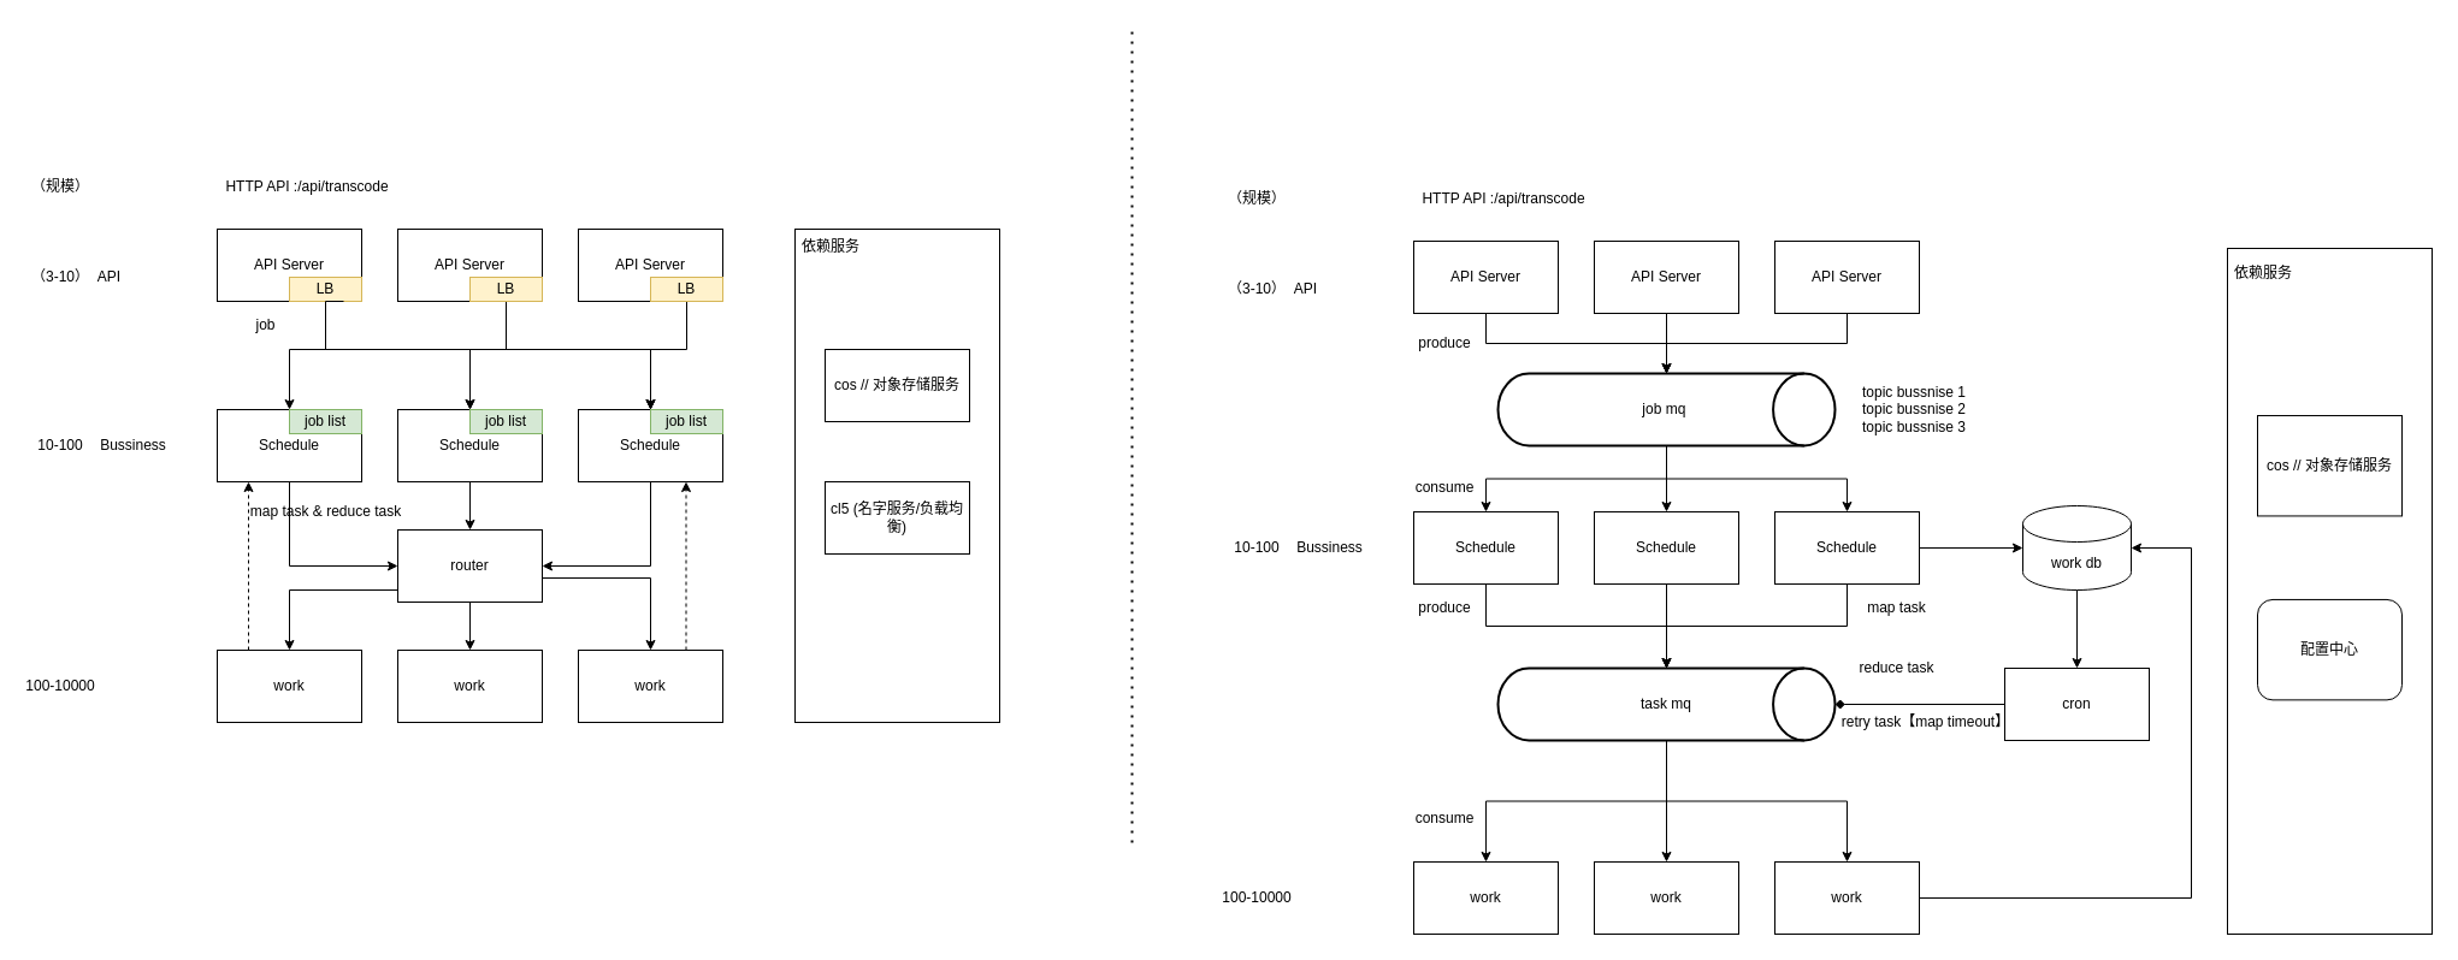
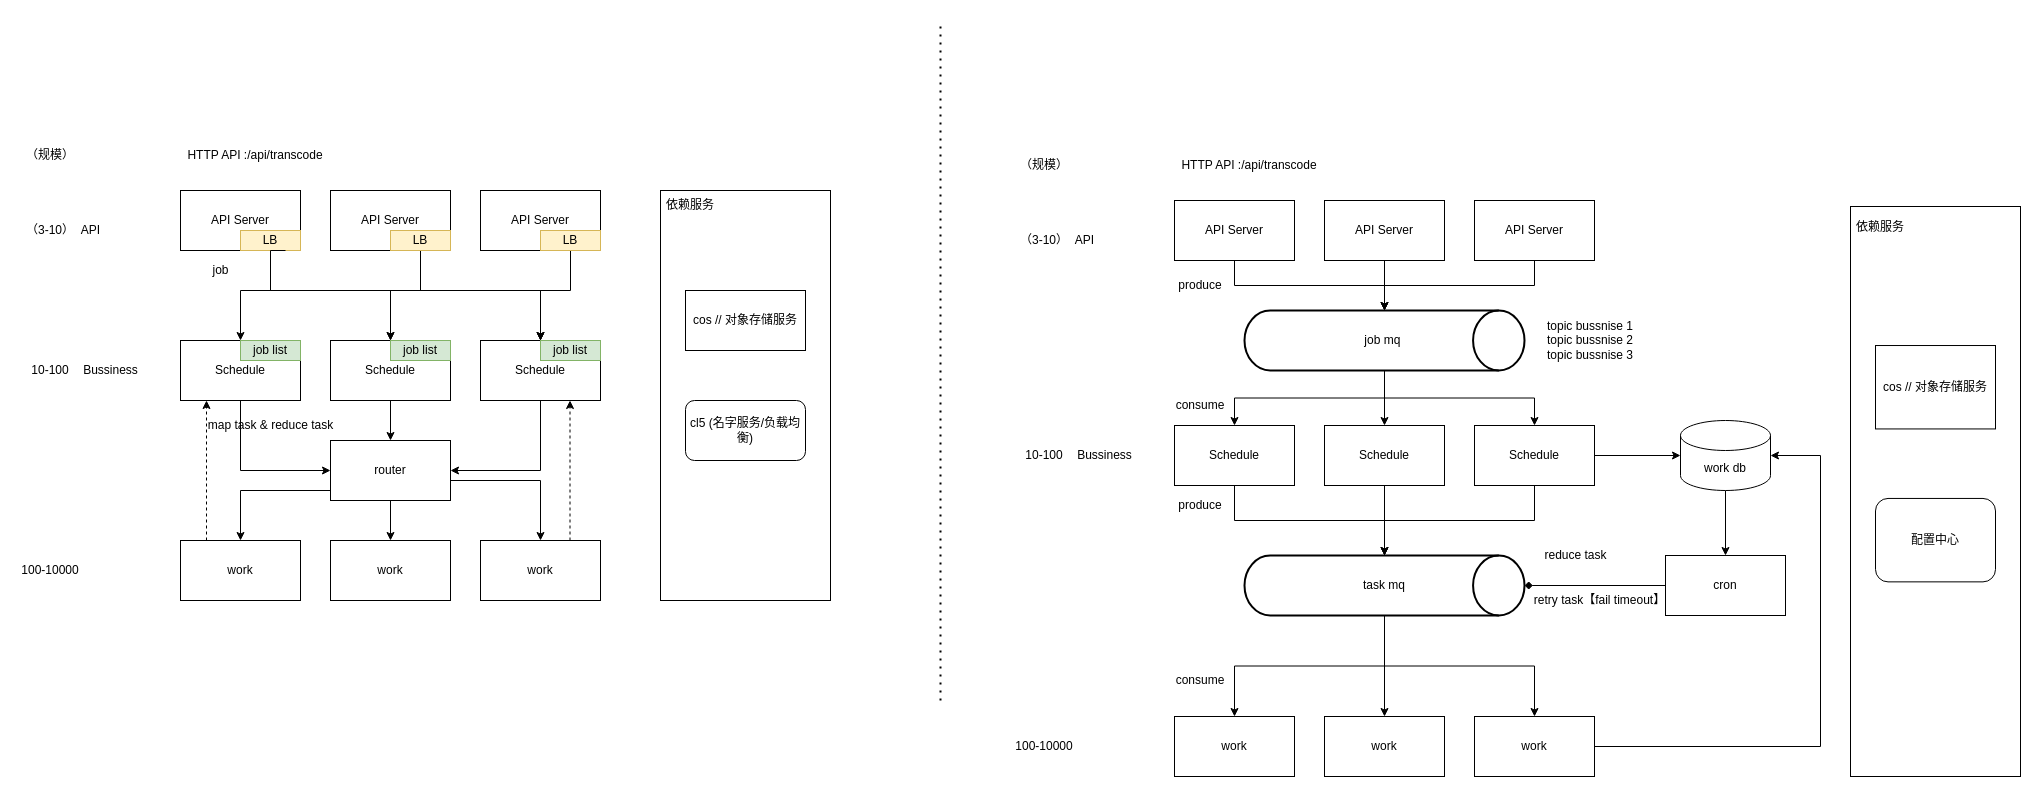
- <mxCell id="34" value="cl5 (名字服务/负载均衡)" style="rounded=0;whiteSpace=wrap;html=1;" vertex="1" parent="31"><mxGeometry x="25" y="210" width="120" height="60" as="geometry" /></mxCell>
+ <mxCell id="34" value="cl5 (名字服务/负载均衡)" style="whiteSpace=wrap;html=1;rounded=1;" vertex="1" parent="31"><mxGeometry x="25" y="210" width="120" height="60" as="geometry" /></mxCell>
- <mxCell id="87" value="map task" style="text;html=1;align=center;verticalAlign=middle;resizable=0;points=[];autosize=1;strokeColor=none;fillColor=none;" vertex="1" parent="1"><mxGeometry x="1540" y="490" width="70" height="30" as="geometry" /></mxCell>
- <mxCell id="89" value="retry task【map timeout】" style="text;html=1;align=center;verticalAlign=middle;resizable=0;points=[];autosize=1;strokeColor=none;fillColor=none;" vertex="1" parent="1"><mxGeometry x="1524" y="585" width="150" height="30" as="geometry" /></mxCell>
+ <mxCell id="89" value="retry task【fail timeout】" style="text;html=1;align=center;verticalAlign=middle;resizable=0;points=[];autosize=1;strokeColor=none;fillColor=none;" vertex="1" parent="1"><mxGeometry x="1524" y="585" width="150" height="30" as="geometry" /></mxCell>
